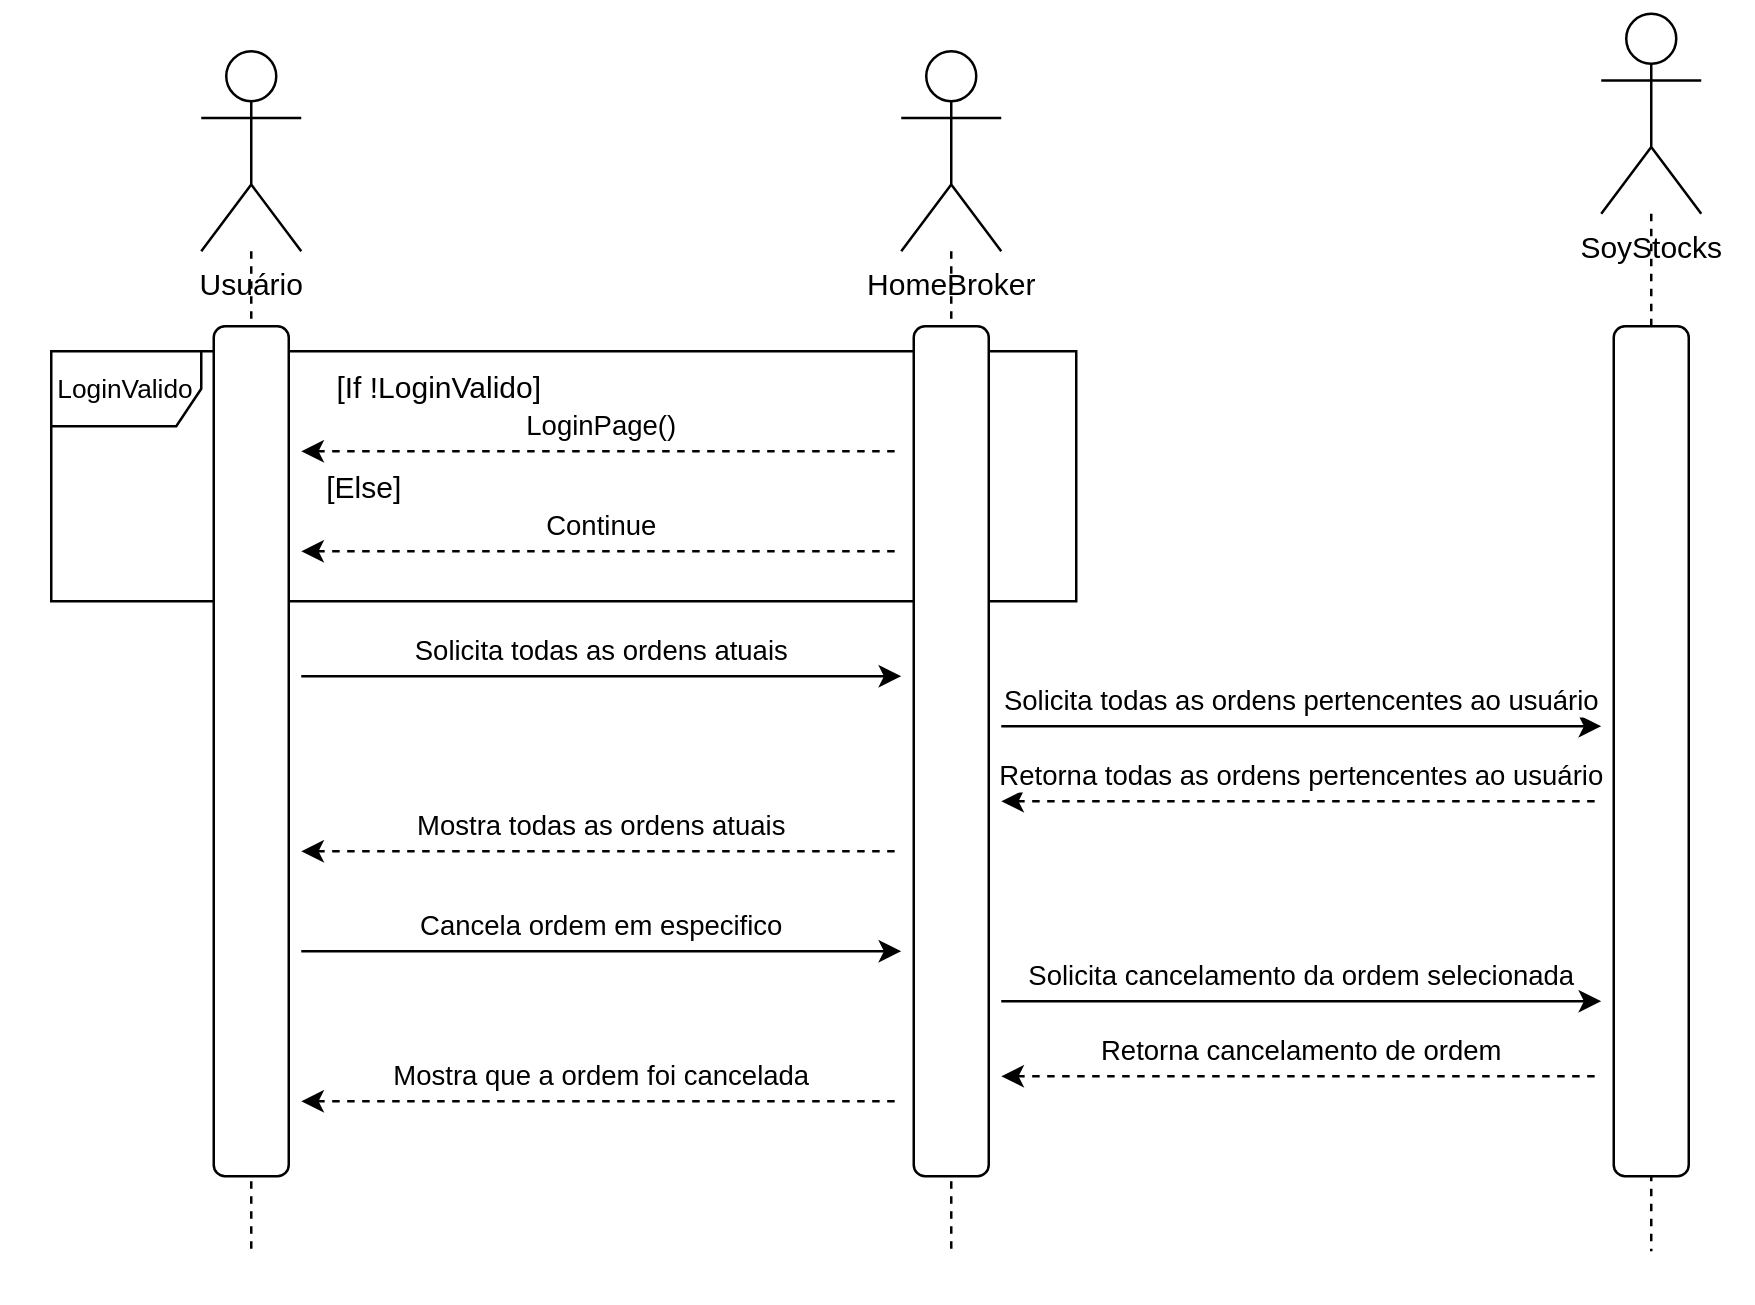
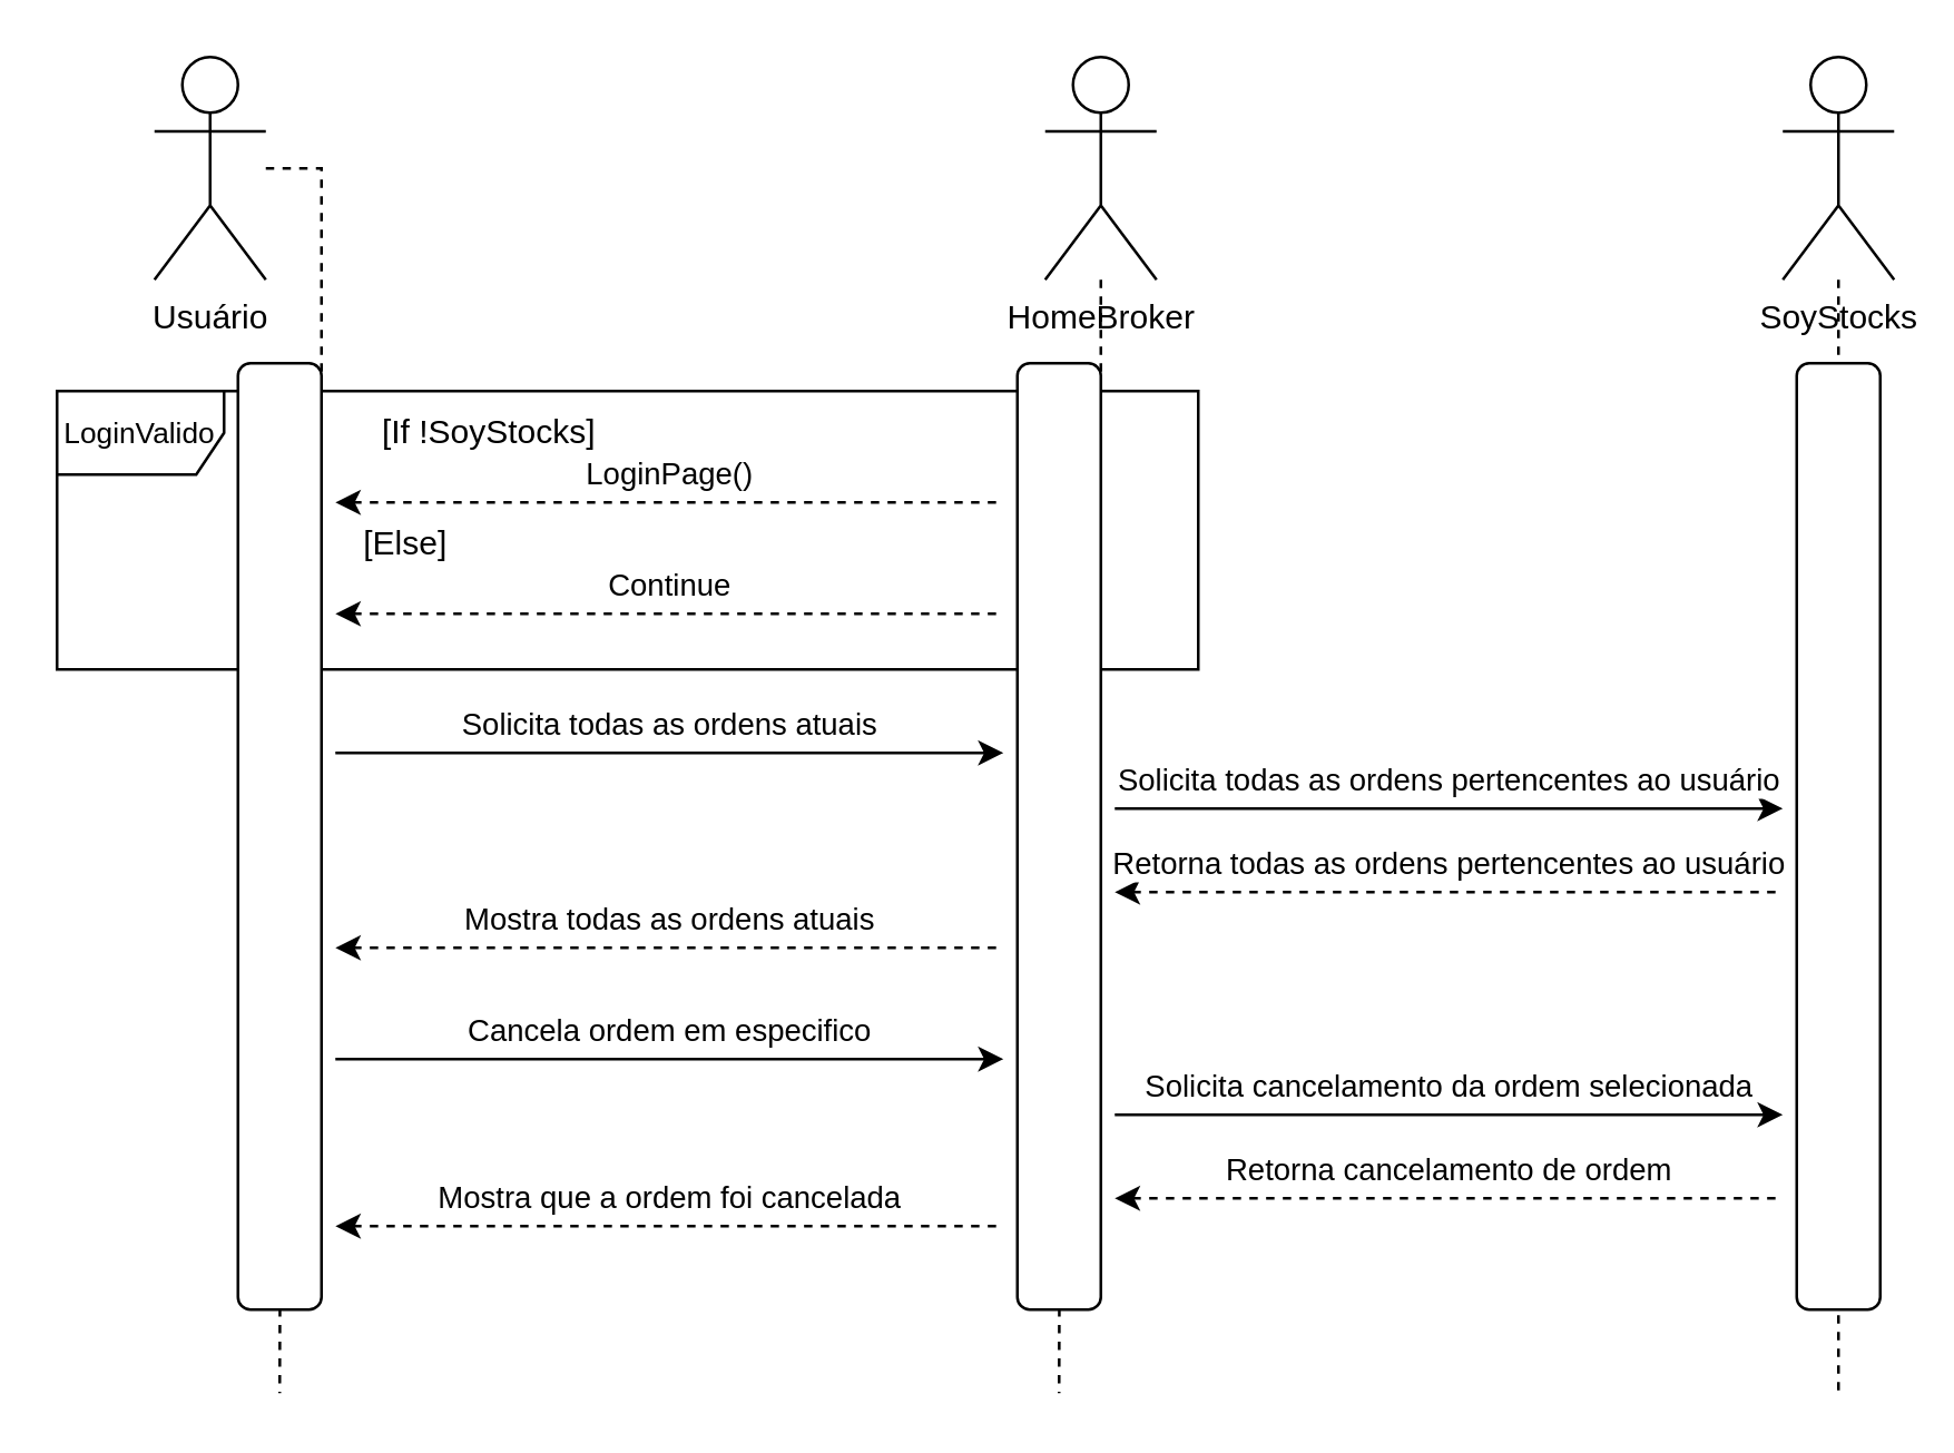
- <mxCell id="8" value="SoyStocks" style="shape=umlActor;verticalLabelPosition=bottom;verticalAlign=top;html=1;outlineConnect=0;" parent="1" vertex="1"><mxGeometry x="640" y="5" width="40" height="80" as="geometry" /></mxCell>
+ <mxCell id="8" value="SoyStocks" style="shape=umlActor;verticalLabelPosition=bottom;verticalAlign=top;html=1;outlineConnect=0;" parent="1" vertex="1"><mxGeometry x="640" y="20" width="40" height="80" as="geometry" /></mxCell>
- <mxCell id="4" value="Usuário" style="shape=umlActor;verticalLabelPosition=bottom;verticalAlign=top;html=1;outlineConnect=0;" parent="1" vertex="1"><mxGeometry x="80" y="20" width="40" height="80" as="geometry" /></mxCell>
+ <mxCell id="4" value="Usuário" style="shape=umlActor;verticalLabelPosition=bottom;verticalAlign=top;html=1;outlineConnect=0;" parent="1" vertex="1"><mxGeometry x="55" y="20" width="40" height="80" as="geometry" /></mxCell>
- <mxCell id="6" value="HomeBroker" style="shape=umlActor;verticalLabelPosition=bottom;verticalAlign=top;html=1;outlineConnect=0;" parent="1" vertex="1"><mxGeometry x="360" y="20" width="40" height="80" as="geometry" /></mxCell>
+ <mxCell id="6" value="HomeBroker" style="shape=umlActor;verticalLabelPosition=bottom;verticalAlign=top;html=1;outlineConnect=0;" parent="1" vertex="1"><mxGeometry x="375" y="20" width="40" height="80" as="geometry" /></mxCell>
- <mxCell id="13" value="[If !LoginValido]" style="text;html=1;align=center;verticalAlign=middle;resizable=0;points=[];autosize=1;strokeColor=none;fillColor=none;" parent="1" vertex="1"><mxGeometry x="120" y="140" width="110" height="30" as="geometry" /></mxCell>
+ <mxCell id="13" value="[If !SoyStocks]" style="text;html=1;align=center;verticalAlign=middle;resizable=0;points=[];autosize=1;strokeColor=none;fillColor=none;" parent="1" vertex="1"><mxGeometry x="120" y="140" width="110" height="30" as="geometry" /></mxCell>
